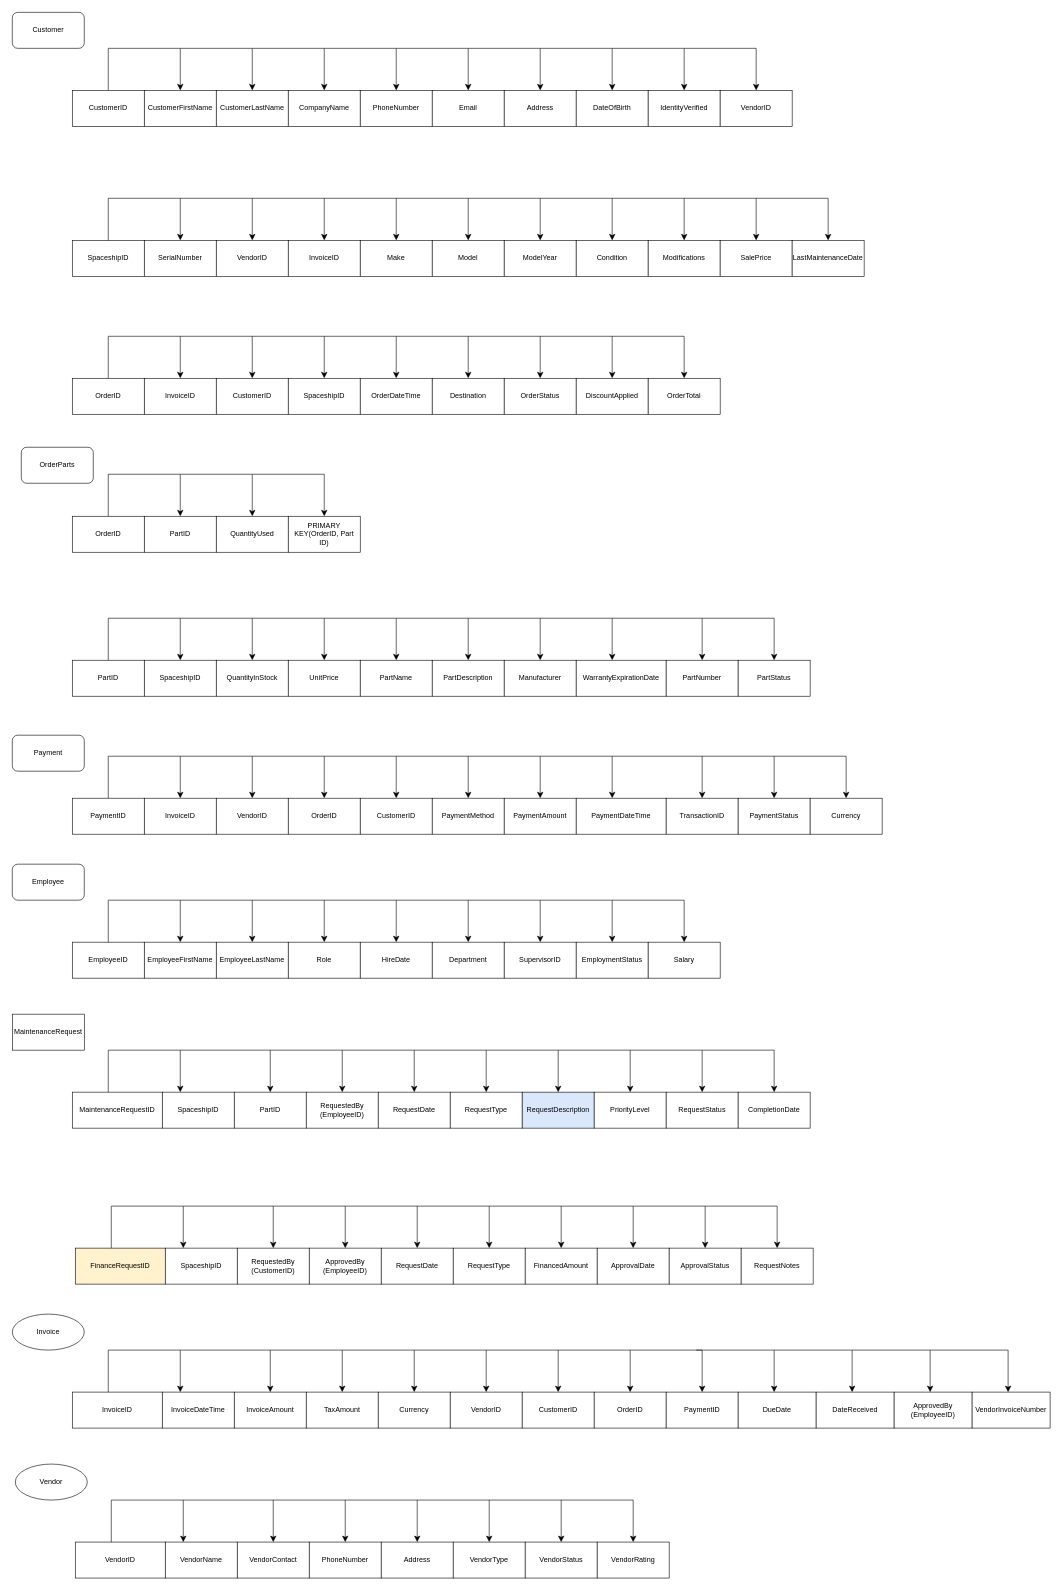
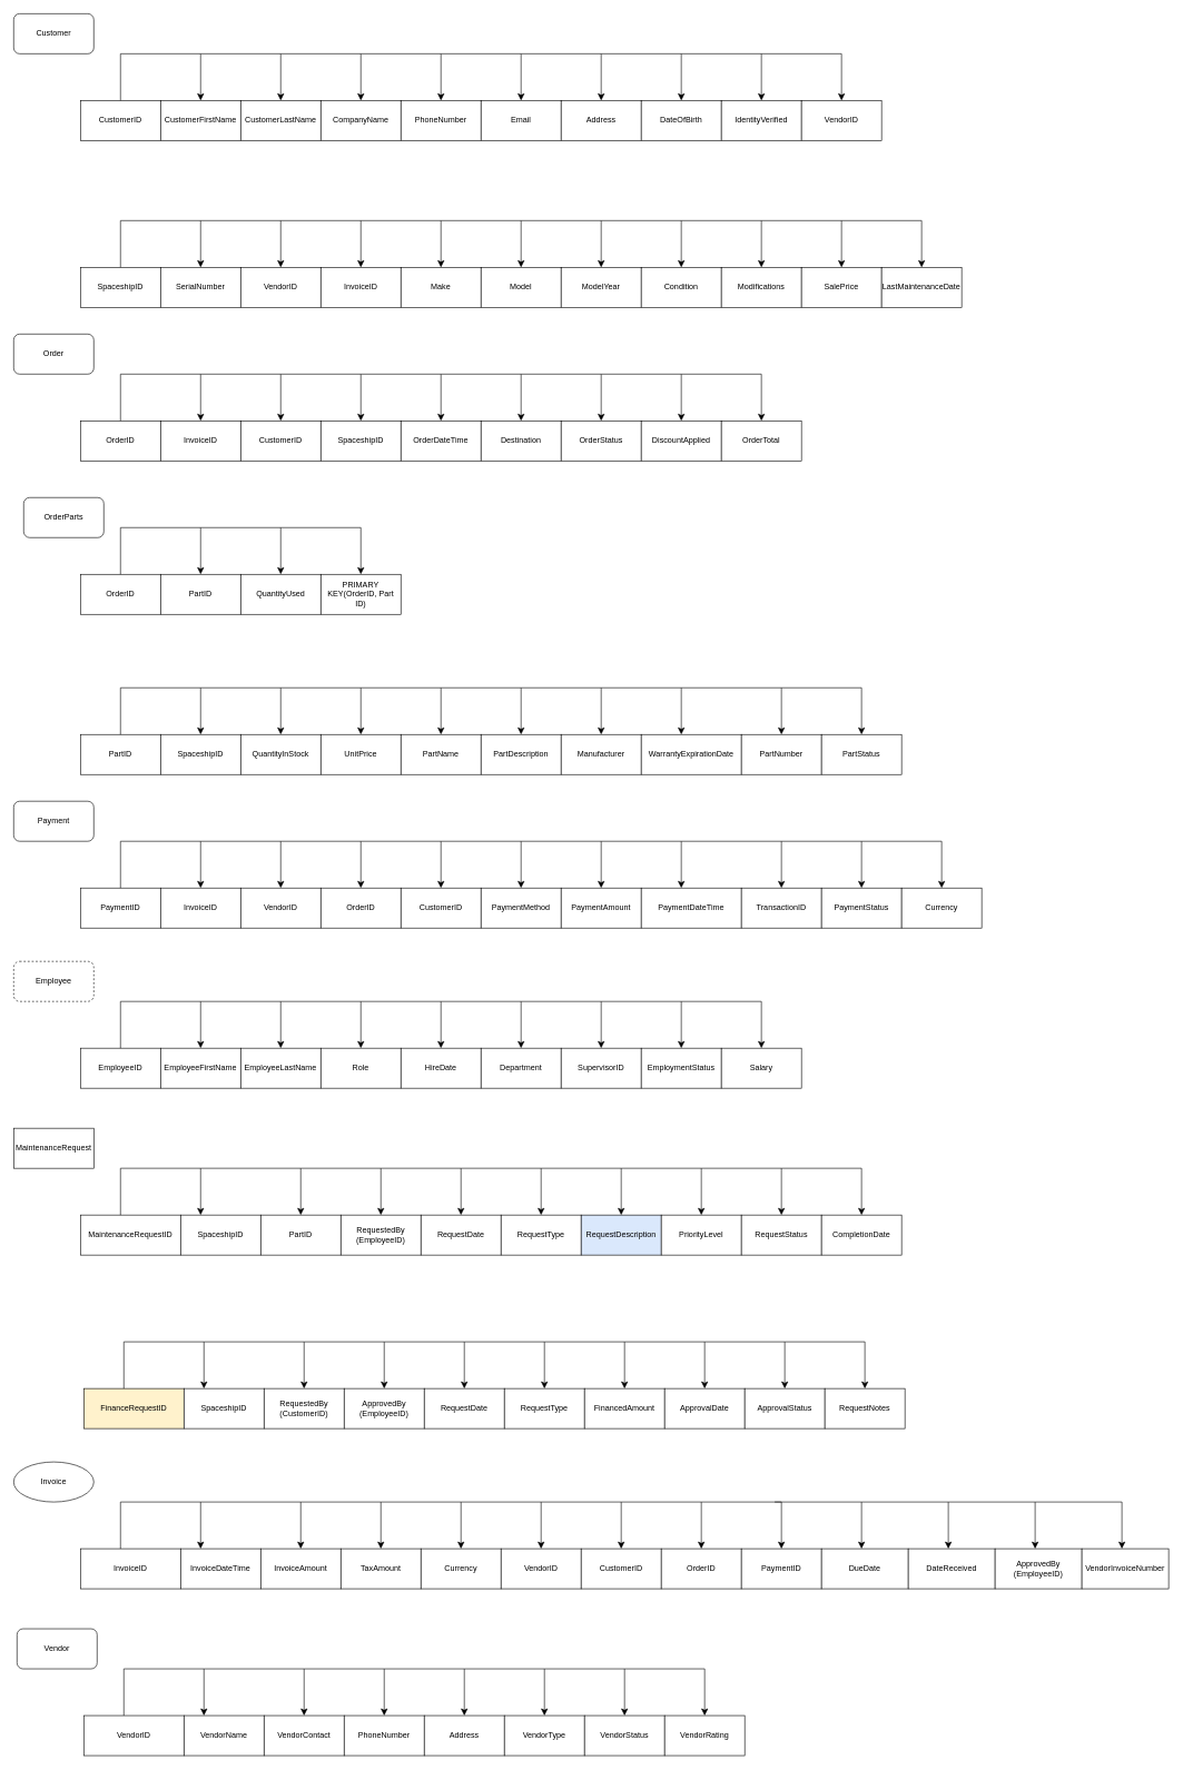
+ <mxCell id="60" value="Order" style="rounded=1;whiteSpace=wrap;html=1;" vertex="1" parent="1"><mxGeometry x="20" y="500" width="120" height="60" as="geometry" /></mxCell>
- <mxCell id="105" value="Payment" style="rounded=1;whiteSpace=wrap;html=1;" vertex="1" parent="1"><mxGeometry x="20" y="1225" width="120" height="60" as="geometry" /></mxCell>
+ <mxCell id="105" value="Payment" style="rounded=1;whiteSpace=wrap;html=1;" vertex="1" parent="1"><mxGeometry x="20" y="1200" width="120" height="60" as="geometry" /></mxCell>
- <mxCell id="127" value="Employee" style="rounded=1;whiteSpace=wrap;html=1;" vertex="1" parent="1"><mxGeometry x="20" y="1440" width="120" height="60" as="geometry" /></mxCell>
+ <mxCell id="127" value="Employee" style="rounded=1;whiteSpace=wrap;html=1;dashed=1;" vertex="1" parent="1"><mxGeometry x="20" y="1440" width="120" height="60" as="geometry" /></mxCell>
- <mxCell id="208" value="Vendor" style="ellipse;whiteSpace=wrap;html=1;" vertex="1" parent="1"><mxGeometry x="25" y="2440" width="120" height="60" as="geometry" /></mxCell>
+ <mxCell id="208" value="Vendor" style="rounded=1;whiteSpace=wrap;html=1;" vertex="1" parent="1"><mxGeometry x="25" y="2440" width="120" height="60" as="geometry" /></mxCell>
